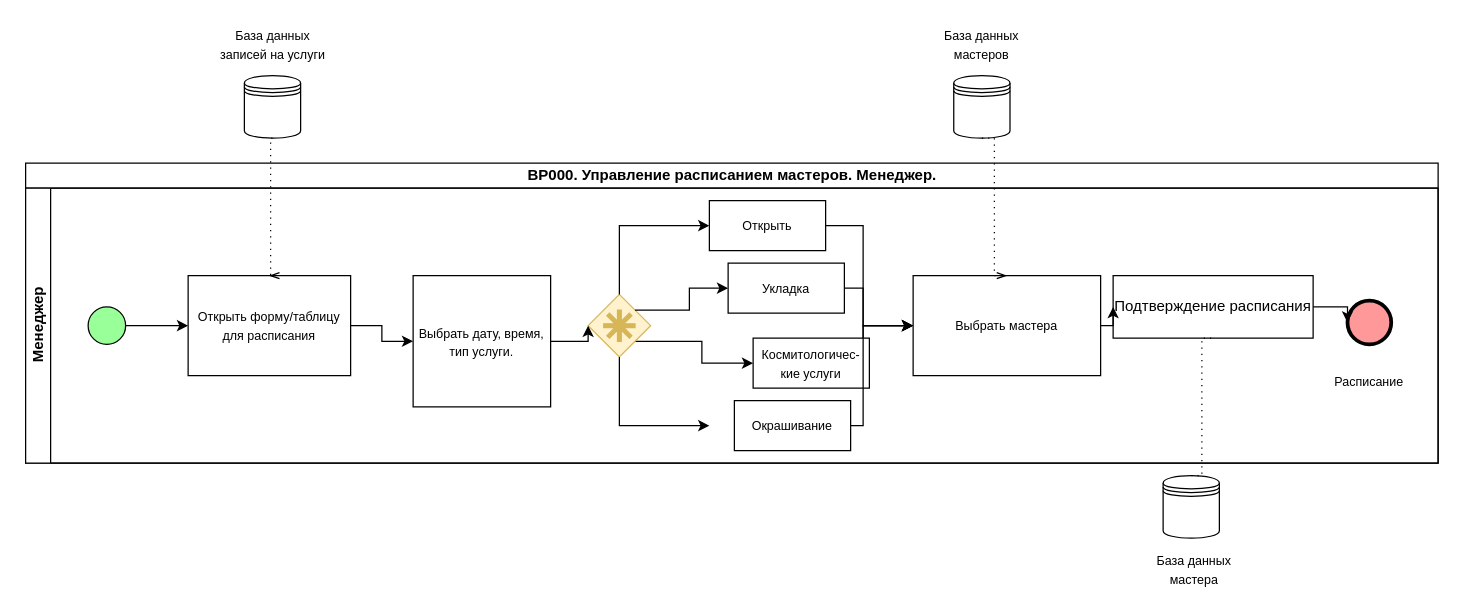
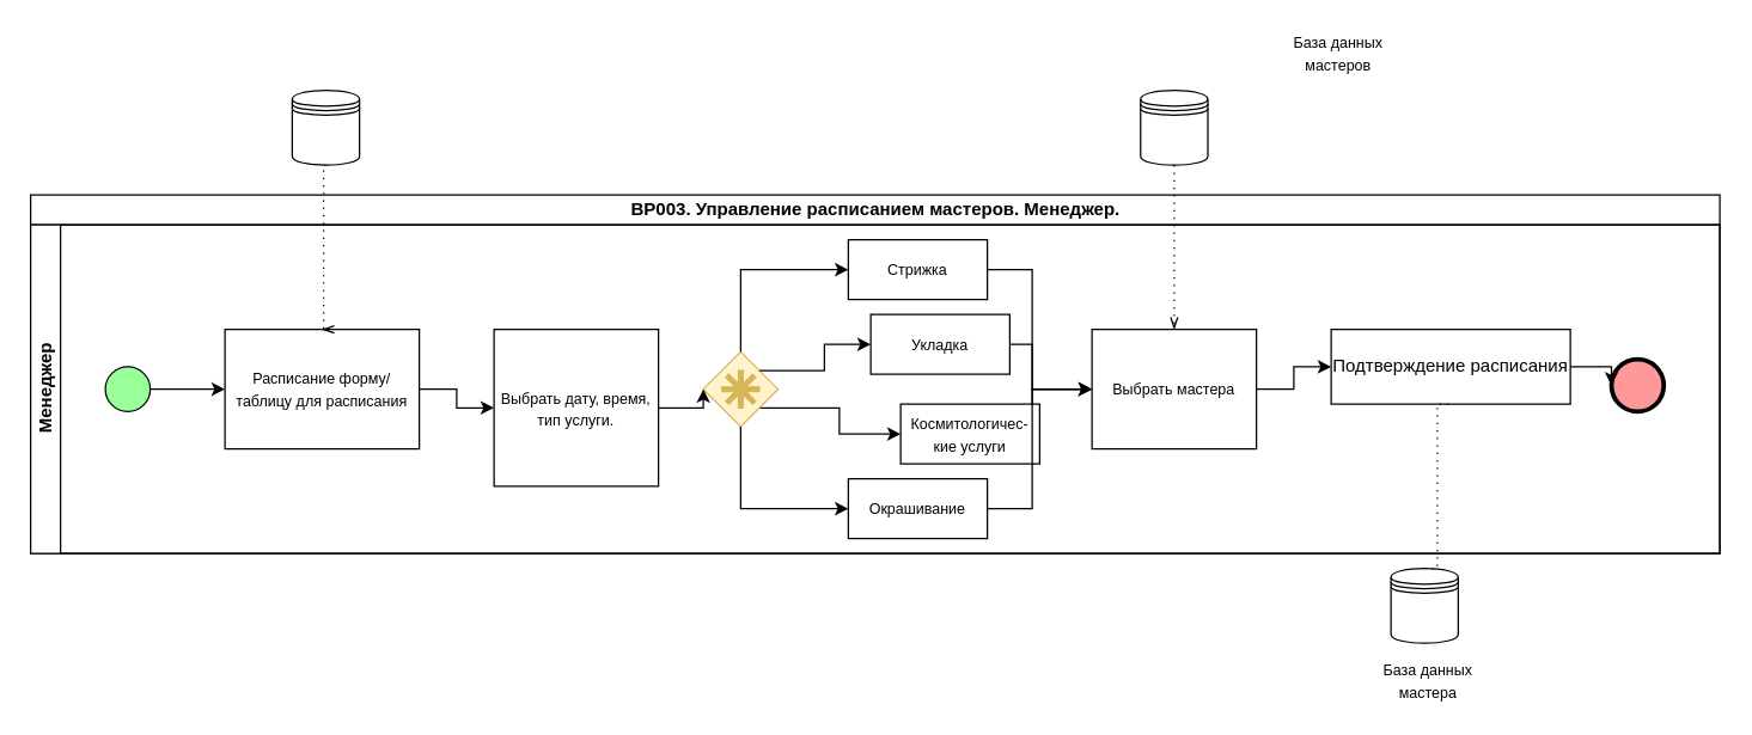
- <mxCell id="29" value="&lt;span style=&quot;font-size: 10px;&quot;&gt;База данных записей на услуги&lt;/span&gt;" style="text;html=1;align=center;verticalAlign=middle;whiteSpace=wrap;rounded=0;" vertex="1" parent="1"><mxGeometry x="172.5" y="20" width="90" height="30" as="geometry" /></mxCell>
- <mxCell id="31" value="&lt;span style=&quot;font-size: 10px;&quot;&gt;База данных мастеров&lt;/span&gt;" style="text;html=1;align=center;verticalAlign=middle;whiteSpace=wrap;rounded=0;" vertex="1" parent="1"><mxGeometry x="740" y="20" width="90" height="30" as="geometry" /></mxCell>
+ <mxCell id="31" value="&lt;span style=&quot;font-size: 10px;&quot;&gt;База данных мастеров&lt;/span&gt;" style="text;html=1;align=center;verticalAlign=middle;whiteSpace=wrap;rounded=0;" vertex="1" parent="1"><mxGeometry x="850" y="20" width="90" height="30" as="geometry" /></mxCell>
- <mxCell id="2" value="BP000. Управление расписанием мастеров. Менеджер." style="swimlane;childLayout=stackLayout;resizeParent=1;resizeParentMax=0;horizontal=1;startSize=20;horizontalStack=0;html=1;" vertex="1" parent="1"><mxGeometry x="20" y="130" width="1130" height="240" as="geometry"><mxRectangle x="150" y="40" width="60" height="30" as="alternateBounds" /></mxGeometry></mxCell>
+ <mxCell id="2" value="BP003. Управление расписанием мастеров. Менеджер." style="swimlane;childLayout=stackLayout;resizeParent=1;resizeParentMax=0;horizontal=1;startSize=20;horizontalStack=0;html=1;" vertex="1" parent="1"><mxGeometry x="20" y="130" width="1130" height="240" as="geometry"><mxRectangle x="150" y="40" width="60" height="30" as="alternateBounds" /></mxGeometry></mxCell>
- <mxCell id="15" value="&lt;font style=&quot;font-size: 10px;&quot;&gt;Открыть&lt;/font&gt;" style="points=[[0.25,0,0],[0.5,0,0],[0.75,0,0],[1,0.25,0],[1,0.5,0],[1,0.75,0],[0.75,1,0],[0.5,1,0],[0.25,1,0],[0,0.75,0],[0,0.5,0],[0,0.25,0]];shape=mxgraph.bpmn.task2;whiteSpace=wrap;rectStyle=rounded;size=10;html=1;container=1;expand=0;collapsible=0;taskMarker=abstract;" vertex="1" parent="3"><mxGeometry x="547" y="10" width="93" height="40" as="geometry" /></mxCell>
+ <mxCell id="15" value="&lt;font style=&quot;font-size: 10px;&quot;&gt;Стрижка&lt;/font&gt;" style="points=[[0.25,0,0],[0.5,0,0],[0.75,0,0],[1,0.25,0],[1,0.5,0],[1,0.75,0],[0.75,1,0],[0.5,1,0],[0.25,1,0],[0,0.75,0],[0,0.5,0],[0,0.25,0]];shape=mxgraph.bpmn.task2;whiteSpace=wrap;rectStyle=rounded;size=10;html=1;container=1;expand=0;collapsible=0;taskMarker=abstract;" vertex="1" parent="3"><mxGeometry x="547" y="10" width="93" height="40" as="geometry" /></mxCell>
- <mxCell id="9" value="&lt;font style=&quot;font-size: 10px;&quot;&gt;Открыть форму/таблицу для расписания&lt;/font&gt;" style="points=[[0.25,0,0],[0.5,0,0],[0.75,0,0],[1,0.25,0],[1,0.5,0],[1,0.75,0],[0.75,1,0],[0.5,1,0],[0.25,1,0],[0,0.75,0],[0,0.5,0],[0,0.25,0]];shape=mxgraph.bpmn.task2;whiteSpace=wrap;rectStyle=rounded;size=10;html=1;container=1;expand=0;collapsible=0;taskMarker=user;" vertex="1" parent="3"><mxGeometry x="130" y="70" width="130" height="80" as="geometry" /></mxCell>
+ <mxCell id="9" value="&lt;font style=&quot;font-size: 10px;&quot;&gt;Расписание форму/таблицу для расписания&lt;/font&gt;" style="points=[[0.25,0,0],[0.5,0,0],[0.75,0,0],[1,0.25,0],[1,0.5,0],[1,0.75,0],[0.75,1,0],[0.5,1,0],[0.25,1,0],[0,0.75,0],[0,0.5,0],[0,0.25,0]];shape=mxgraph.bpmn.task2;whiteSpace=wrap;rectStyle=rounded;size=10;html=1;container=1;expand=0;collapsible=0;taskMarker=user;" vertex="1" parent="3"><mxGeometry x="130" y="70" width="130" height="80" as="geometry" /></mxCell>
- <mxCell id="25" value="&lt;font style=&quot;font-size: 10px;&quot;&gt;Выбрать мастера&lt;/font&gt;" style="points=[[0.25,0,0],[0.5,0,0],[0.75,0,0],[1,0.25,0],[1,0.5,0],[1,0.75,0],[0.75,1,0],[0.5,1,0],[0.25,1,0],[0,0.75,0],[0,0.5,0],[0,0.25,0]];shape=mxgraph.bpmn.task2;whiteSpace=wrap;rectStyle=rounded;size=10;html=1;container=1;expand=0;collapsible=0;taskMarker=user;" vertex="1" parent="3"><mxGeometry x="710" y="70" width="150" height="80" as="geometry" /></mxCell>
+ <mxCell id="25" value="&lt;font style=&quot;font-size: 10px;&quot;&gt;Выбрать мастера&lt;/font&gt;" style="points=[[0.25,0,0],[0.5,0,0],[0.75,0,0],[1,0.25,0],[1,0.5,0],[1,0.75,0],[0.75,1,0],[0.5,1,0],[0.25,1,0],[0,0.75,0],[0,0.5,0],[0,0.25,0]];shape=mxgraph.bpmn.task2;whiteSpace=wrap;rectStyle=rounded;size=10;html=1;container=1;expand=0;collapsible=0;taskMarker=user;" vertex="1" parent="3"><mxGeometry x="710" y="70" width="110" height="80" as="geometry" /></mxCell>
- <mxCell id="5" value="&lt;span style=&quot;font-size: 10px;&quot;&gt;Расписание&lt;/span&gt;" style="text;html=1;align=center;verticalAlign=middle;whiteSpace=wrap;rounded=0;" vertex="1" parent="3"><mxGeometry x="1030" y="140" width="90" height="30" as="geometry" /></mxCell>
- <mxCell id="23" value="&lt;font style=&quot;font-size: 10px;&quot;&gt;Окрашивание&lt;/font&gt;" style="points=[[0.25,0,0],[0.5,0,0],[0.75,0,0],[1,0.25,0],[1,0.5,0],[1,0.75,0],[0.75,1,0],[0.5,1,0],[0.25,1,0],[0,0.75,0],[0,0.5,0],[0,0.25,0]];shape=mxgraph.bpmn.task2;whiteSpace=wrap;rectStyle=rounded;size=10;html=1;container=1;expand=0;collapsible=0;taskMarker=abstract;" vertex="1" parent="3"><mxGeometry x="567" y="170" width="93" height="40" as="geometry" /></mxCell>
+ <mxCell id="23" value="&lt;font style=&quot;font-size: 10px;&quot;&gt;Окрашивание&lt;/font&gt;" style="points=[[0.25,0,0],[0.5,0,0],[0.75,0,0],[1,0.25,0],[1,0.5,0],[1,0.75,0],[0.75,1,0],[0.5,1,0],[0.25,1,0],[0,0.75,0],[0,0.5,0],[0,0.25,0]];shape=mxgraph.bpmn.task2;whiteSpace=wrap;rectStyle=rounded;size=10;html=1;container=1;expand=0;collapsible=0;taskMarker=abstract;" vertex="1" parent="3"><mxGeometry x="547" y="170" width="93" height="40" as="geometry" /></mxCell>
